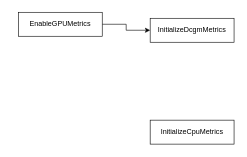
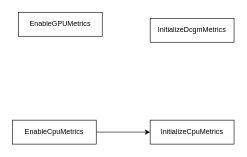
- <mxCell id="2" value="" style="edgeStyle=orthogonalEdgeStyle;rounded=0;orthogonalLoop=1;jettySize=auto;html=1;" edge="1" parent="1" source="3" target="6"><mxGeometry relative="1" as="geometry" /></mxCell>
+ <mxCell id="5" value="EnableCpuMetrics" style="rounded=0;whiteSpace=wrap;html=1;" vertex="1" parent="1"><mxGeometry x="20" y="200" width="140" height="40" as="geometry" /></mxCell>
+ <mxCell id="4" style="edgeStyle=orthogonalEdgeStyle;rounded=0;orthogonalLoop=1;jettySize=auto;html=1;exitX=1;exitY=0.5;exitDx=0;exitDy=0;entryX=0;entryY=0.5;entryDx=0;entryDy=0;" edge="1" parent="1" source="5" target="7"><mxGeometry relative="1" as="geometry" /></mxCell>
